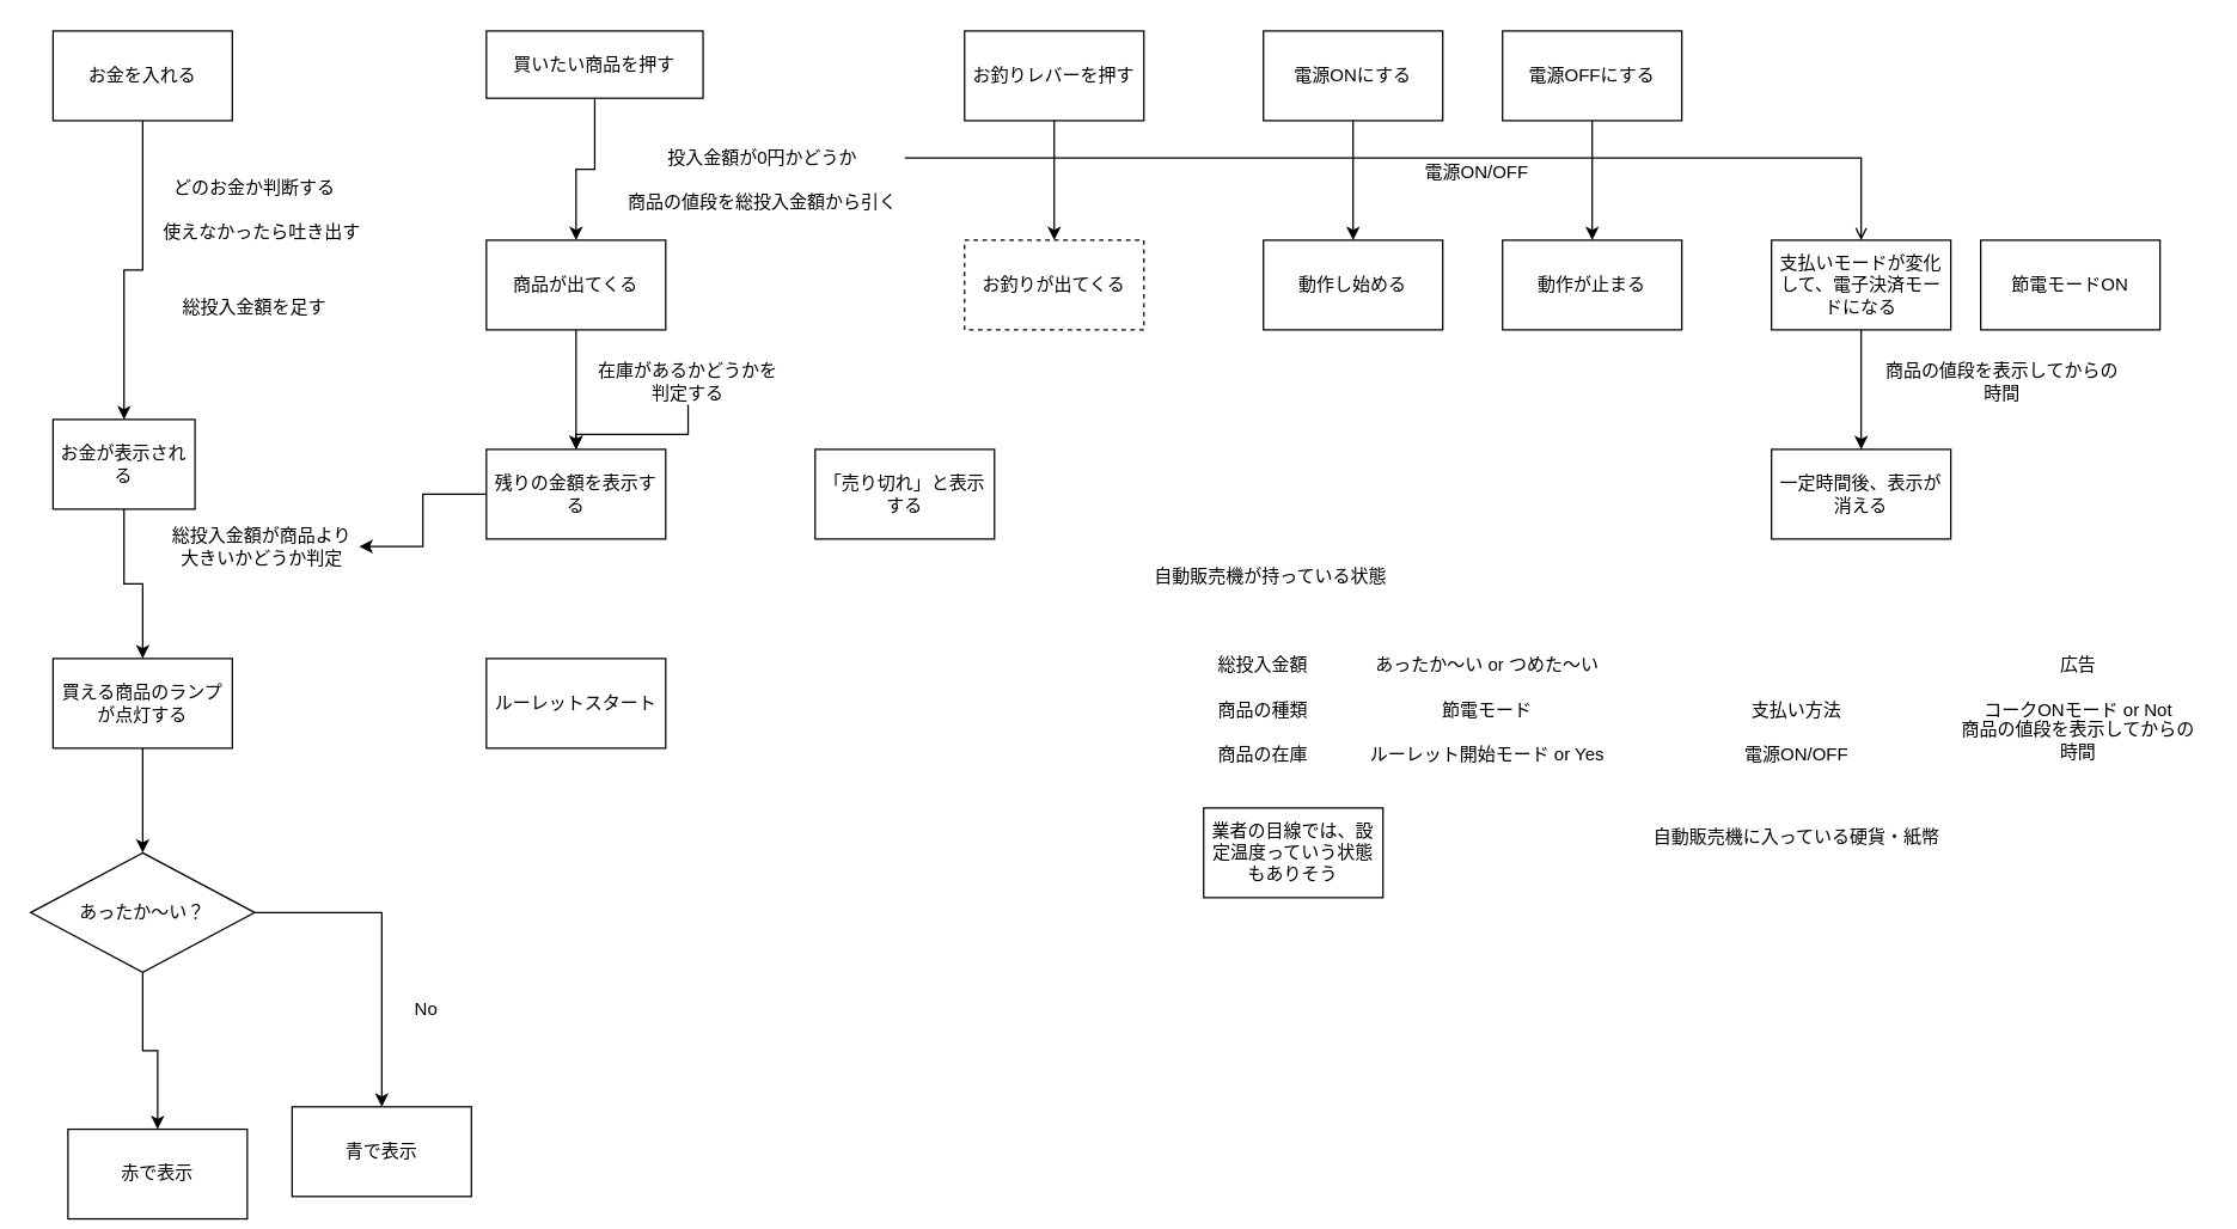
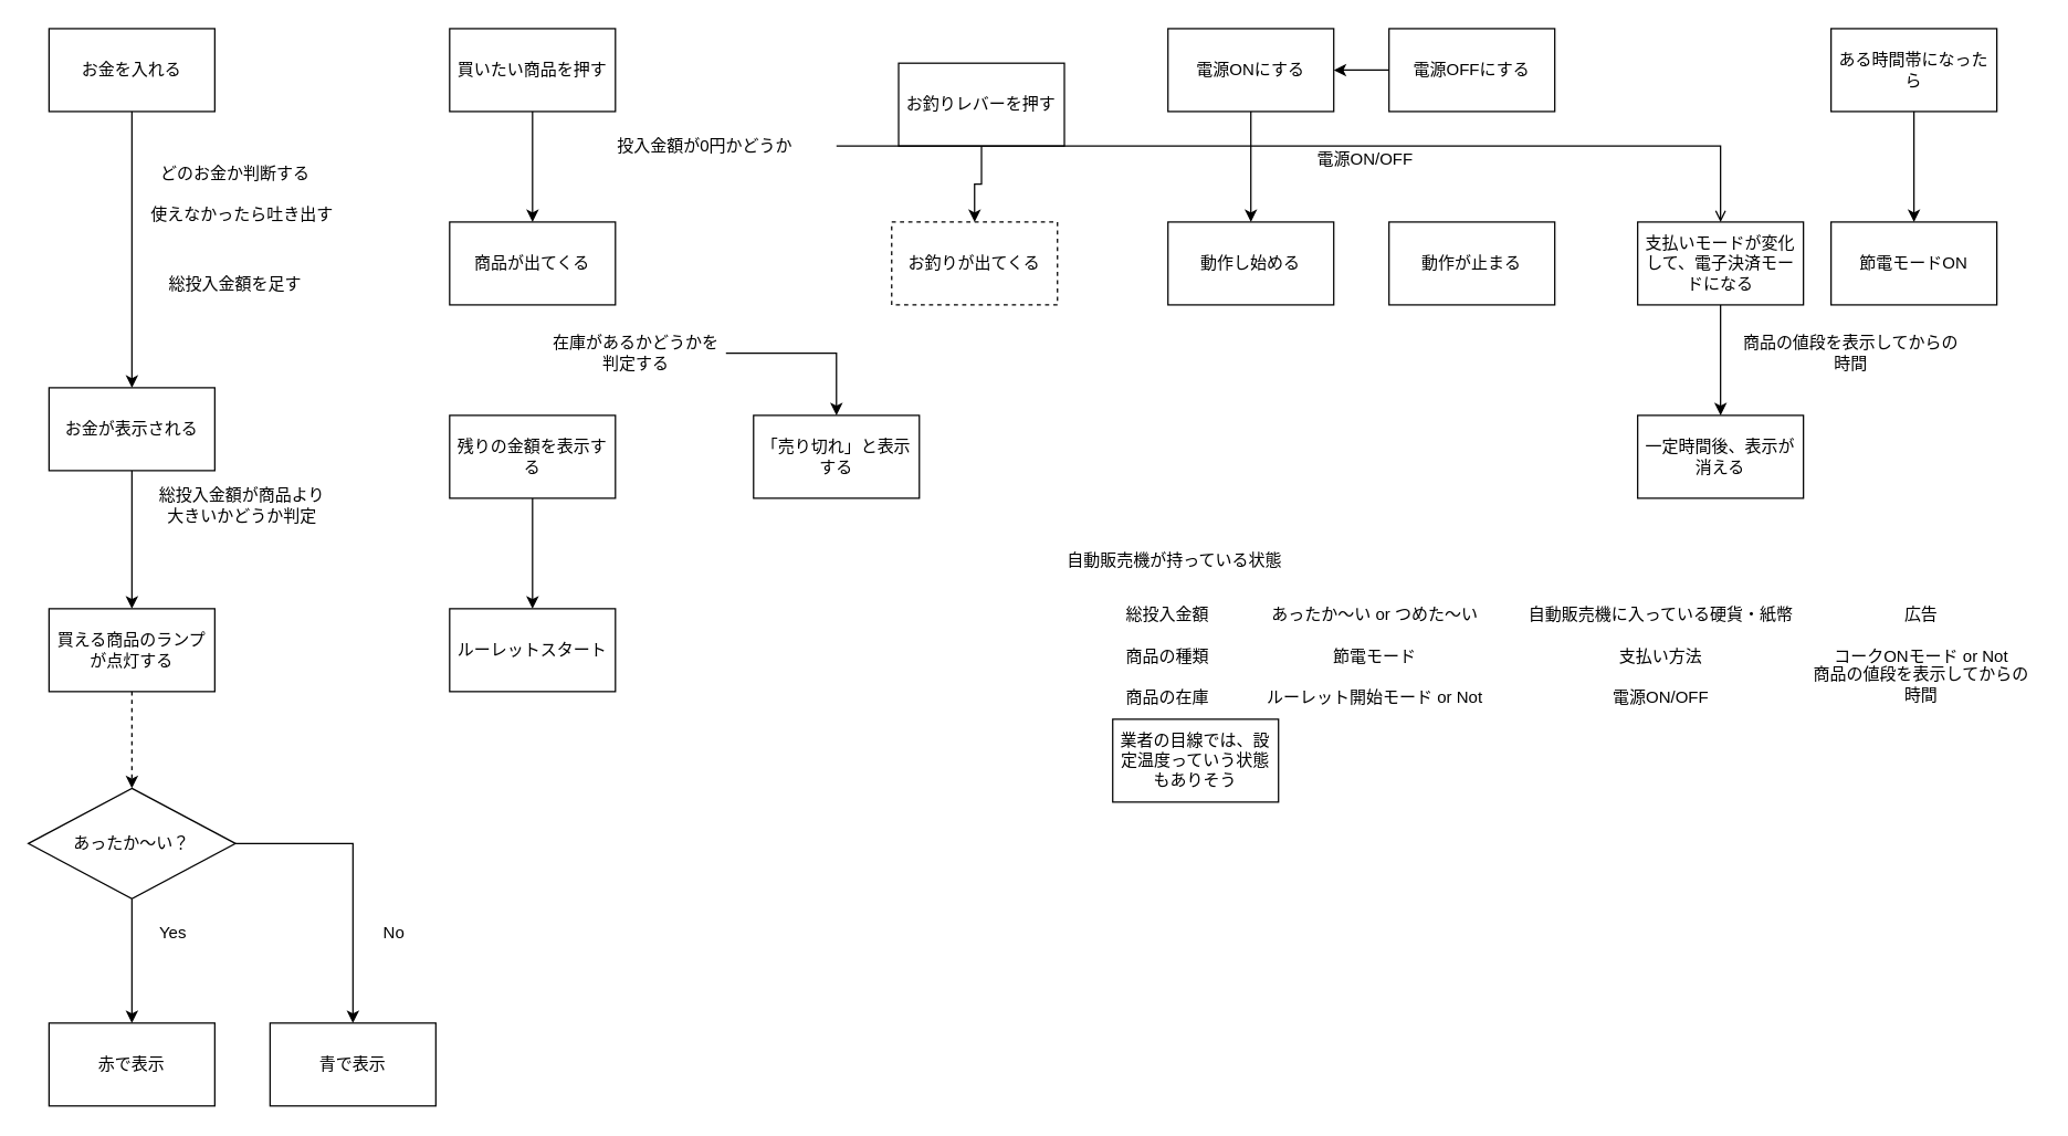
- <mxCell id="11" value="買いたい商品を押す" style="rounded=0;whiteSpace=wrap;html=1;" vertex="1" parent="1"><mxGeometry x="325" y="20" width="145" height="45" as="geometry" /></mxCell>
+ <mxCell id="11" value="買いたい商品を押す" style="rounded=0;whiteSpace=wrap;html=1;" vertex="1" parent="1"><mxGeometry x="325" y="20" width="120" height="60" as="geometry" /></mxCell>
- <mxCell id="19" value="お釣りレバーを押す" style="rounded=0;whiteSpace=wrap;html=1;" vertex="1" parent="1"><mxGeometry x="645" y="20" width="120" height="60" as="geometry" /></mxCell>
+ <mxCell id="19" value="お釣りレバーを押す" style="rounded=0;whiteSpace=wrap;html=1;" vertex="1" parent="1"><mxGeometry x="650" y="45" width="120" height="60" as="geometry" /></mxCell>
+ <mxCell id="51" value="ある時間帯になったら" style="rounded=0;whiteSpace=wrap;html=1;" vertex="1" parent="1"><mxGeometry x="1325" y="20" width="120" height="60" as="geometry" /></mxCell>
- <mxCell id="42" value="" style="edgeStyle=orthogonalEdgeStyle;rounded=0;orthogonalLoop=1;jettySize=auto;html=1;" edge="1" parent="1" source="43" target="44"><mxGeometry relative="1" as="geometry" /></mxCell>
+ <mxCell id="42" value="" style="edgeStyle=orthogonalEdgeStyle;rounded=0;orthogonalLoop=1;jettySize=auto;html=1;" edge="1" parent="1" source="43" target="40"><mxGeometry relative="1" as="geometry" /></mxCell>
+ <mxCell id="50" value="" style="edgeStyle=orthogonalEdgeStyle;rounded=0;orthogonalLoop=1;jettySize=auto;html=1;" edge="1" parent="1" source="51" target="52"><mxGeometry relative="1" as="geometry" /></mxCell>
- <mxCell id="14" value="商品の値段を総投入金額から引く" style="text;html=1;strokeColor=none;fillColor=none;align=center;verticalAlign=middle;whiteSpace=wrap;rounded=0;" vertex="1" parent="1"><mxGeometry x="415" y="120" width="190" height="30" as="geometry" /></mxCell>
- <mxCell id="12" value="" style="edgeStyle=orthogonalEdgeStyle;rounded=0;orthogonalLoop=1;jettySize=auto;html=1;" edge="1" parent="1" source="13" target="17"><mxGeometry relative="1" as="geometry" /></mxCell>
- <mxCell id="23" value="" style="edgeStyle=orthogonalEdgeStyle;rounded=0;orthogonalLoop=1;jettySize=auto;html=1;" edge="1" parent="1" source="24" target="17"><mxGeometry relative="1" as="geometry" /></mxCell>
+ <mxCell id="23" value="" style="edgeStyle=orthogonalEdgeStyle;rounded=0;orthogonalLoop=1;jettySize=auto;html=1;" edge="1" parent="1" source="24" target="25"><mxGeometry relative="1" as="geometry" /></mxCell>
- <mxCell id="5" value="お金が表示される" style="rounded=0;whiteSpace=wrap;html=1;" vertex="1" parent="1"><mxGeometry x="35" y="280" width="95" height="60" as="geometry" /></mxCell>
+ <mxCell id="5" value="お金が表示される" style="rounded=0;whiteSpace=wrap;html=1;" vertex="1" parent="1"><mxGeometry x="35" y="280" width="120" height="60" as="geometry" /></mxCell>
- <mxCell id="15" value="" style="edgeStyle=orthogonalEdgeStyle;rounded=0;orthogonalLoop=1;jettySize=auto;html=1;" edge="1" parent="1" source="17" target="22"><mxGeometry relative="1" as="geometry" /></mxCell>
- <mxCell id="26" value="自動販売機が持っている状態" style="text;html=1;strokeColor=none;fillColor=none;align=center;verticalAlign=middle;whiteSpace=wrap;rounded=0;" vertex="1" parent="1"><mxGeometry x="755" y="370" width="190" height="30" as="geometry" /></mxCell>
+ <mxCell id="26" value="自動販売機が持っている状態" style="text;html=1;strokeColor=none;fillColor=none;align=center;verticalAlign=middle;whiteSpace=wrap;rounded=0;" vertex="1" parent="1"><mxGeometry x="755" y="390" width="190" height="30" as="geometry" /></mxCell>
+ <mxCell id="16" value="" style="edgeStyle=orthogonalEdgeStyle;rounded=0;orthogonalLoop=1;jettySize=auto;html=1;" edge="1" parent="1" source="17" target="32"><mxGeometry relative="1" as="geometry" /></mxCell>
- <mxCell id="33" value="ルーレット開始モード or Yes" style="text;html=1;strokeColor=none;fillColor=none;align=center;verticalAlign=middle;whiteSpace=wrap;rounded=0;" vertex="1" parent="1"><mxGeometry x="915" y="490" width="160" height="30" as="geometry" /></mxCell>
+ <mxCell id="33" value="ルーレット開始モード or Not" style="text;html=1;strokeColor=none;fillColor=none;align=center;verticalAlign=middle;whiteSpace=wrap;rounded=0;" vertex="1" parent="1"><mxGeometry x="915" y="490" width="160" height="30" as="geometry" /></mxCell>
- <mxCell id="6" value="" style="edgeStyle=orthogonalEdgeStyle;rounded=0;orthogonalLoop=1;jettySize=auto;html=1;" edge="1" parent="1" source="7" target="55"><mxGeometry relative="1" as="geometry" /></mxCell>
+ <mxCell id="6" value="" style="edgeStyle=orthogonalEdgeStyle;rounded=0;orthogonalLoop=1;jettySize=auto;html=1;dashed=1;" edge="1" parent="1" source="7" target="55"><mxGeometry relative="1" as="geometry" /></mxCell>
- <mxCell id="34" value="自動販売機に入っている硬貨・紙幣" style="text;html=1;strokeColor=none;fillColor=none;align=center;verticalAlign=middle;whiteSpace=wrap;rounded=0;" vertex="1" parent="1"><mxGeometry x="1099" y="545" width="206" height="30" as="geometry" /></mxCell>
+ <mxCell id="34" value="自動販売機に入っている硬貨・紙幣" style="text;html=1;strokeColor=none;fillColor=none;align=center;verticalAlign=middle;whiteSpace=wrap;rounded=0;" vertex="1" parent="1"><mxGeometry x="1099" y="430" width="206" height="30" as="geometry" /></mxCell>
- <mxCell id="63" value="業者の目線では、設定温度っていう状態もありそう" style="whiteSpace=wrap;html=1;rounded=0;" vertex="1" parent="1"><mxGeometry x="805" y="540" width="120" height="60" as="geometry" /></mxCell>
+ <mxCell id="63" value="業者の目線では、設定温度っていう状態もありそう" style="whiteSpace=wrap;html=1;rounded=0;" vertex="1" parent="1"><mxGeometry x="805" y="520" width="120" height="60" as="geometry" /></mxCell>
+ <mxCell id="58" value="Yes" style="text;html=1;strokeColor=none;fillColor=none;align=center;verticalAlign=middle;whiteSpace=wrap;rounded=0;" vertex="1" parent="1"><mxGeometry x="105" y="660" width="40" height="30" as="geometry" /></mxCell>
- <mxCell id="56" value="赤で表示" style="whiteSpace=wrap;html=1;rounded=0;" vertex="1" parent="1"><mxGeometry x="45" y="755" width="120" height="60" as="geometry" /></mxCell>
+ <mxCell id="56" value="赤で表示" style="whiteSpace=wrap;html=1;rounded=0;" vertex="1" parent="1"><mxGeometry x="35" y="740" width="120" height="60" as="geometry" /></mxCell>
